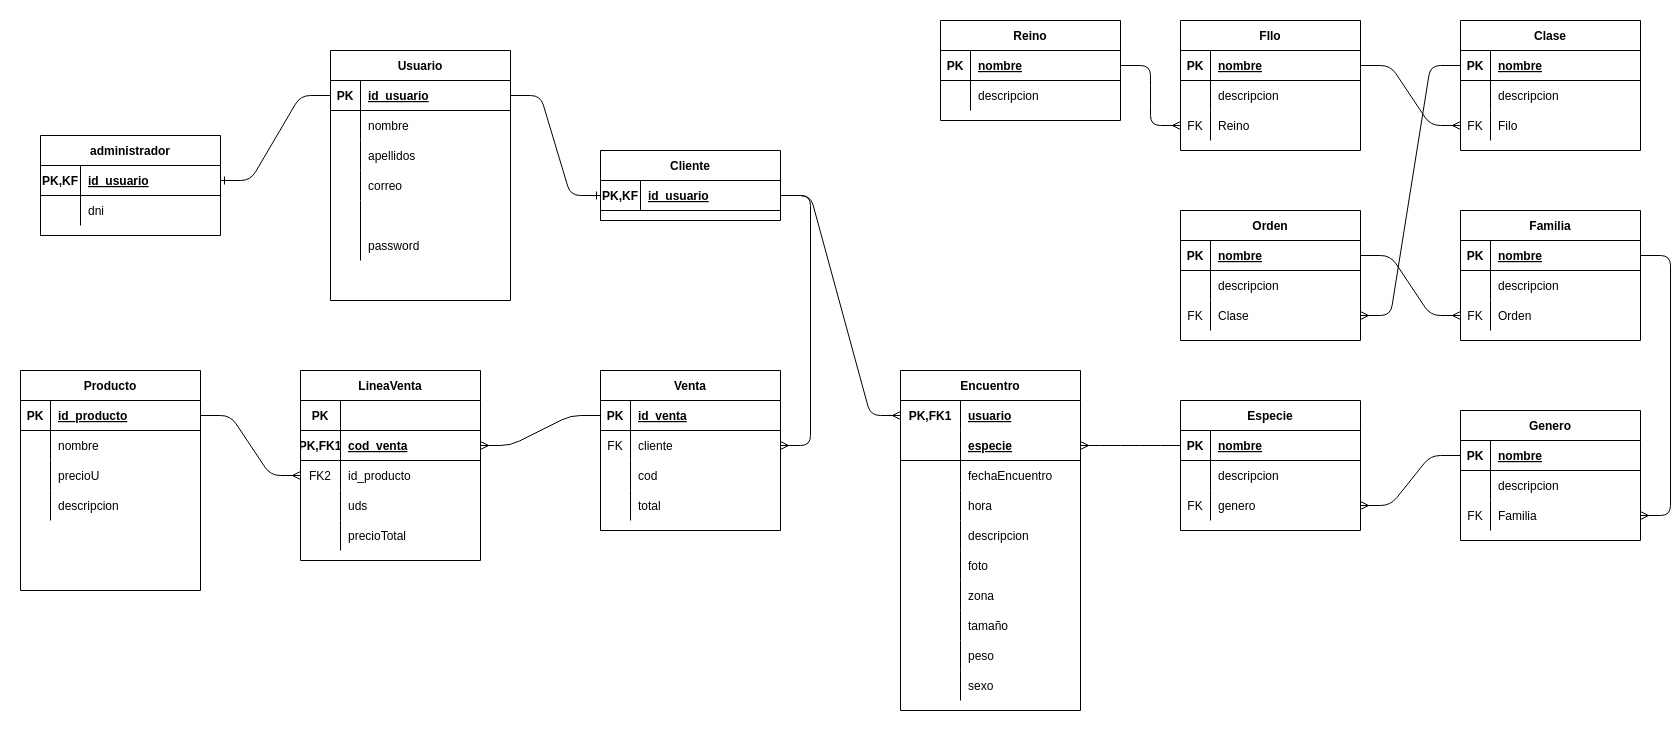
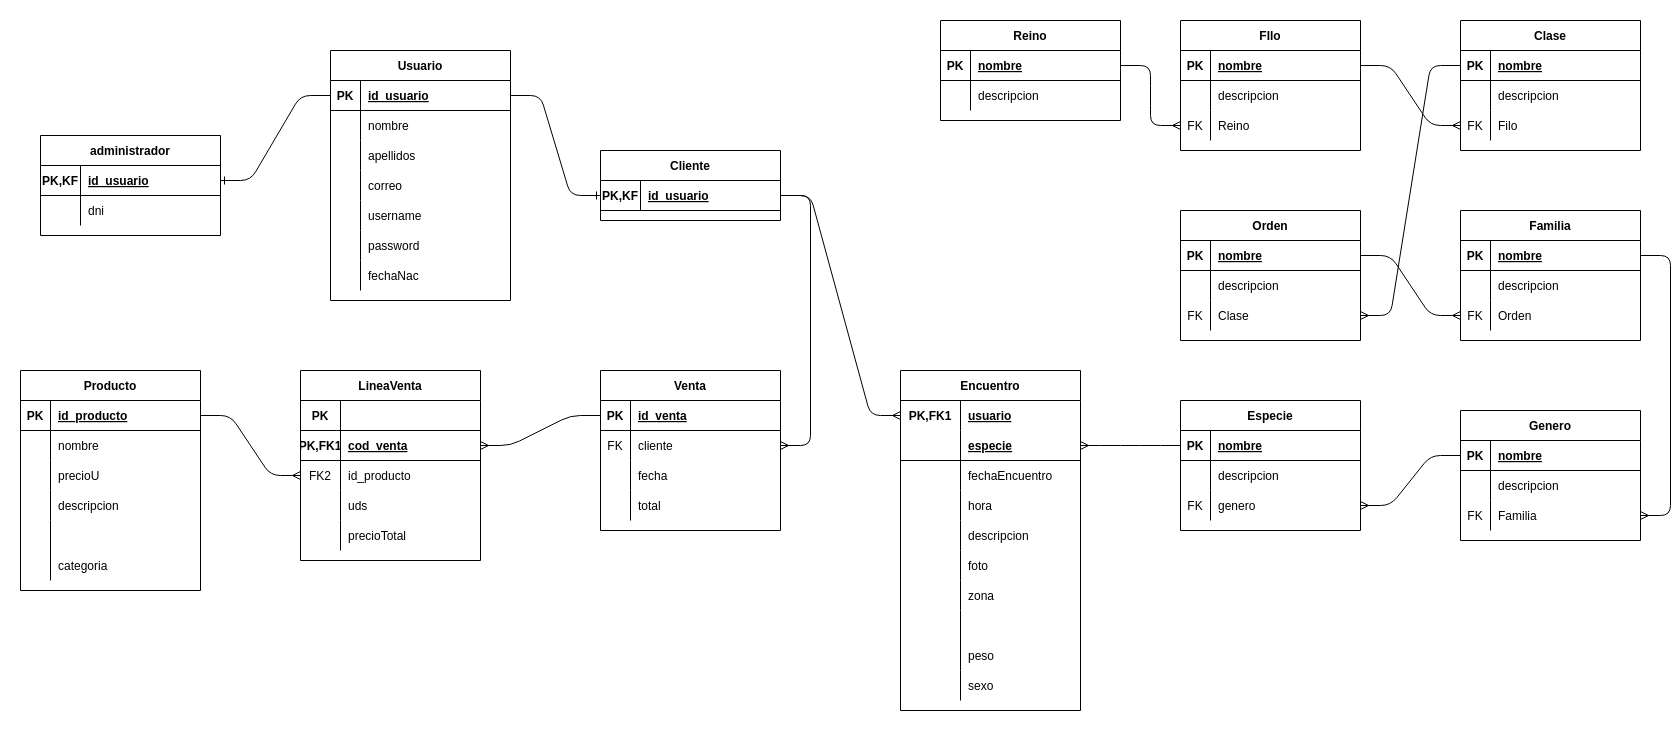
+ <mxCell id="17" value="username" style="shape=partialRectangle;connectable=0;fillColor=none;top=0;left=0;bottom=0;right=0;align=left;spacingLeft=6;overflow=hidden;" parent="15" vertex="1"><mxGeometry x="30" width="150" height="30" as="geometry" /></mxCell>
+ <mxCell id="23" value="fechaNac" style="shape=partialRectangle;connectable=0;fillColor=none;top=0;left=0;bottom=0;right=0;align=left;spacingLeft=6;overflow=hidden;" parent="21" vertex="1"><mxGeometry x="30" width="150" height="30" as="geometry" /></mxCell>
- <mxCell id="176" value="cod" style="shape=partialRectangle;connectable=0;fillColor=none;top=0;left=0;bottom=0;right=0;align=left;spacingLeft=6;overflow=hidden;" parent="174" vertex="1"><mxGeometry x="30" width="150" height="30" as="geometry" /></mxCell>
+ <mxCell id="176" value="fecha" style="shape=partialRectangle;connectable=0;fillColor=none;top=0;left=0;bottom=0;right=0;align=left;spacingLeft=6;overflow=hidden;" parent="174" vertex="1"><mxGeometry x="30" width="150" height="30" as="geometry" /></mxCell>
+ <mxCell id="151" value="categoria" style="shape=partialRectangle;connectable=0;fillColor=none;top=0;left=0;bottom=0;right=0;align=left;spacingLeft=6;overflow=hidden;" parent="149" vertex="1"><mxGeometry x="30" width="150" height="30" as="geometry" /></mxCell>
- <mxCell id="127" value="tamaño" style="shape=partialRectangle;connectable=0;fillColor=none;top=0;left=0;bottom=0;right=0;align=left;spacingLeft=6;overflow=hidden;" vertex="1" parent="125"><mxGeometry x="60" width="120" height="30" as="geometry" /></mxCell>
